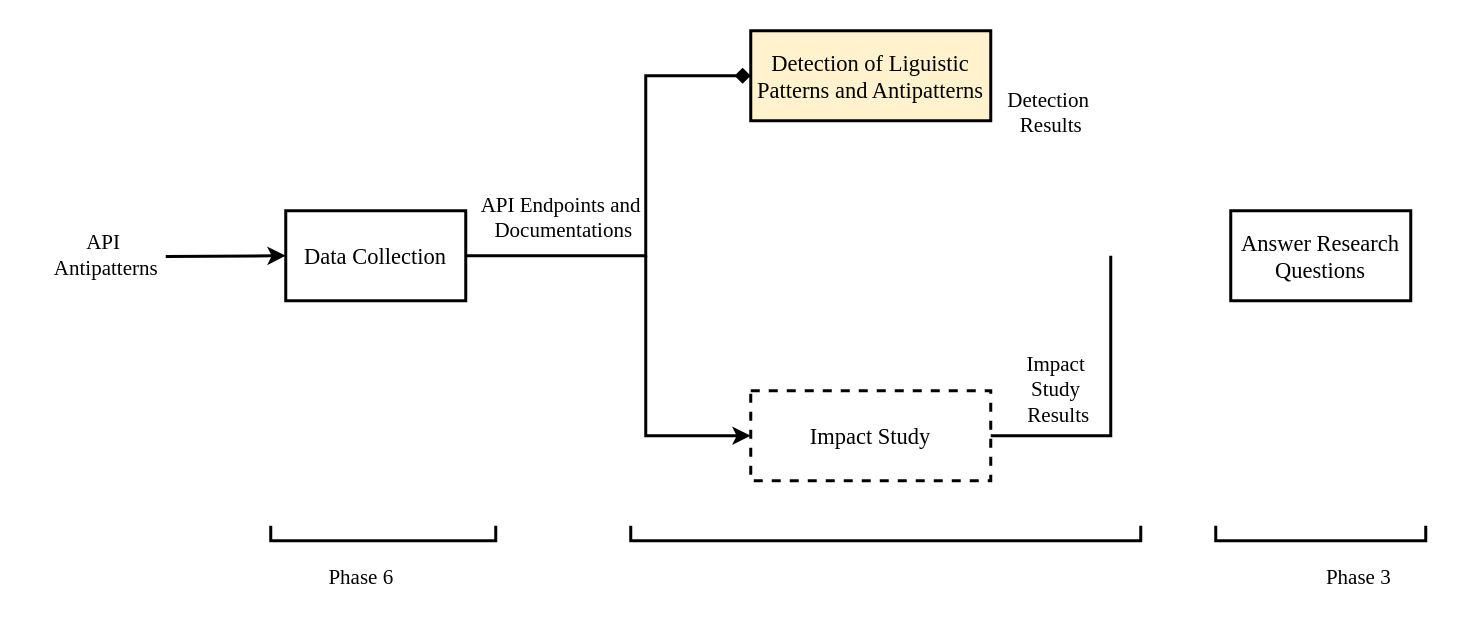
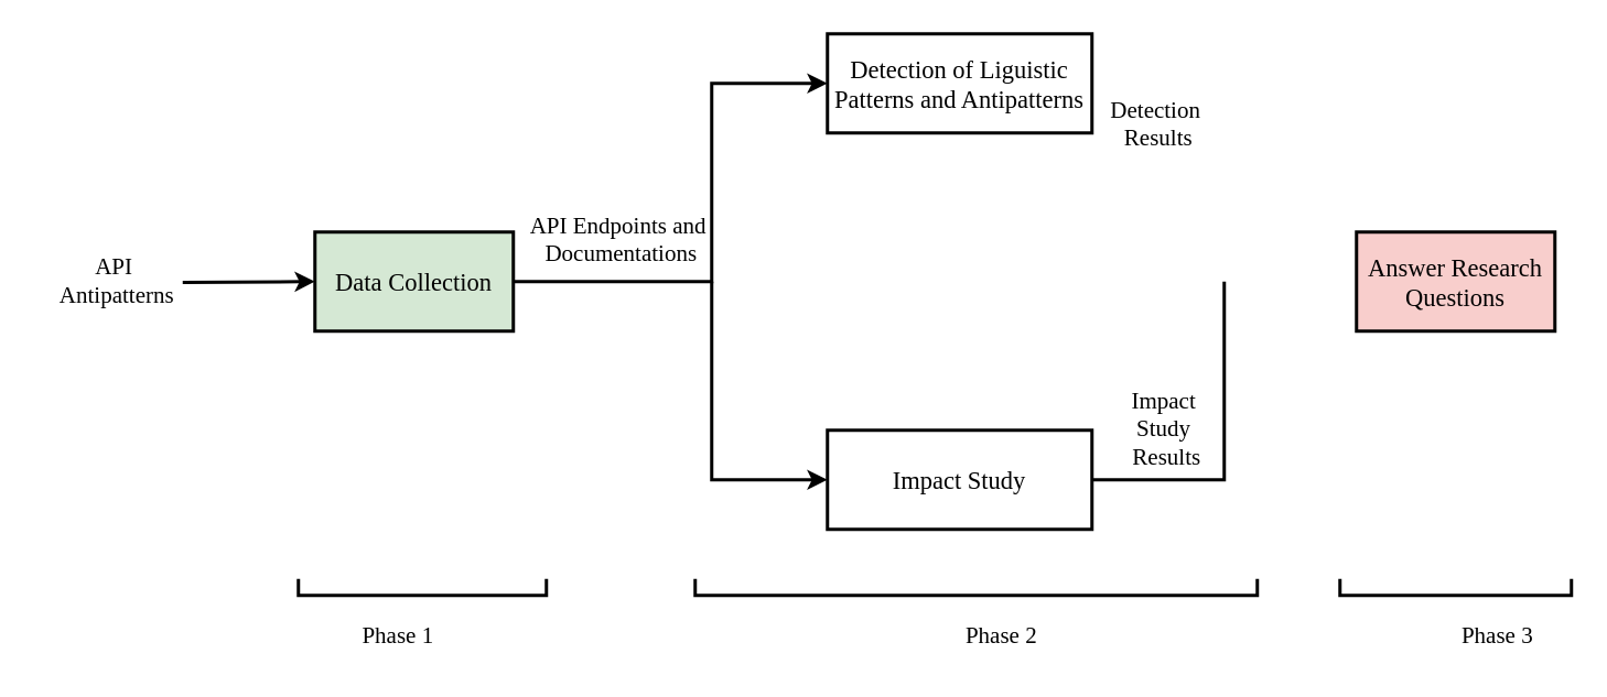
- <mxCell id="7" value="" style="endArrow=diamond;html=1;rounded=0;entryX=0;entryY=0.5;entryDx=0;entryDy=0;fontFamily=Times New Roman;strokeWidth=2;" parent="1" target="3" edge="1" source="2"><mxGeometry width="50" height="50" relative="1" as="geometry"><mxPoint x="140" y="170" as="sourcePoint" /><mxPoint x="220" y="20" as="targetPoint" /><Array as="points"><mxPoint x="430" y="170" /><mxPoint x="430" y="50" /></Array></mxGeometry></mxCell>
+ <mxCell id="7" value="" style="endArrow=classic;html=1;rounded=0;entryX=0;entryY=0.5;entryDx=0;entryDy=0;fontFamily=Times New Roman;strokeWidth=2;" parent="1" target="3" edge="1" source="2"><mxGeometry width="50" height="50" relative="1" as="geometry"><mxPoint x="140" y="170" as="sourcePoint" /><mxPoint x="220" y="20" as="targetPoint" /><Array as="points"><mxPoint x="430" y="170" /><mxPoint x="430" y="50" /></Array></mxGeometry></mxCell>
- <mxCell id="3" value="Detection of Liguistic Patterns and Antipatterns" style="rounded=0;whiteSpace=wrap;html=1;fontSize=15;fontFamily=Times New Roman;strokeWidth=2;fillColor=#fff2cc;" parent="1" vertex="1"><mxGeometry x="500" y="20" width="160" height="60" as="geometry" /></mxCell>
+ <mxCell id="3" value="Detection of Liguistic Patterns and Antipatterns" style="rounded=0;whiteSpace=wrap;html=1;fontSize=15;fontFamily=Times New Roman;strokeWidth=2;" parent="1" vertex="1"><mxGeometry x="500" y="20" width="160" height="60" as="geometry" /></mxCell>
- <mxCell id="2" value="Data Collection" style="rounded=0;whiteSpace=wrap;html=1;fontSize=15;fontFamily=Times New Roman;strokeWidth=2;" parent="1" vertex="1"><mxGeometry x="190" y="140" width="120" height="60" as="geometry" /></mxCell>
+ <mxCell id="2" value="Data Collection" style="rounded=0;whiteSpace=wrap;html=1;fontSize=15;fontFamily=Times New Roman;strokeWidth=2;fillColor=#d5e8d4;" parent="1" vertex="1"><mxGeometry x="190" y="140" width="120" height="60" as="geometry" /></mxCell>
- <mxCell id="5" value="Answer Research Questions" style="rounded=0;whiteSpace=wrap;html=1;fontSize=15;fontFamily=Times New Roman;strokeWidth=2;" parent="1" vertex="1"><mxGeometry x="820" y="140" width="120" height="60" as="geometry" /></mxCell>
+ <mxCell id="5" value="Answer Research Questions" style="rounded=0;whiteSpace=wrap;html=1;fontSize=15;fontFamily=Times New Roman;strokeWidth=2;fillColor=#f8cecc;" parent="1" vertex="1"><mxGeometry x="820" y="140" width="120" height="60" as="geometry" /></mxCell>
- <mxCell id="4" value="Impact Study" style="rounded=0;whiteSpace=wrap;html=1;fontSize=15;fontFamily=Times New Roman;strokeWidth=2;dashed=1;" parent="1" vertex="1"><mxGeometry x="500" y="260" width="160" height="60" as="geometry" /></mxCell>
+ <mxCell id="4" value="Impact Study" style="rounded=0;whiteSpace=wrap;html=1;fontSize=15;fontFamily=Times New Roman;strokeWidth=2;" parent="1" vertex="1"><mxGeometry x="500" y="260" width="160" height="60" as="geometry" /></mxCell>
- <mxCell id="17" value="Phase 6" style="text;html=1;align=center;verticalAlign=middle;resizable=0;points=[];autosize=1;strokeColor=none;fillColor=none;fontFamily=Times New Roman;strokeWidth=2;fontSize=14;" parent="1" vertex="1"><mxGeometry x="205" y="370" width="70" height="30" as="geometry" /></mxCell>
+ <mxCell id="17" value="Phase 1" style="text;html=1;align=center;verticalAlign=middle;resizable=0;points=[];autosize=1;strokeColor=none;fillColor=none;fontFamily=Times New Roman;strokeWidth=2;fontSize=14;" parent="1" vertex="1"><mxGeometry x="205" y="370" width="70" height="30" as="geometry" /></mxCell>
+ <mxCell id="18" value="Phase 2" style="text;html=1;align=center;verticalAlign=middle;resizable=0;points=[];autosize=1;strokeColor=none;fillColor=none;fontFamily=Times New Roman;strokeWidth=2;fontSize=14;" parent="1" vertex="1"><mxGeometry x="570" y="370" width="70" height="30" as="geometry" /></mxCell>
